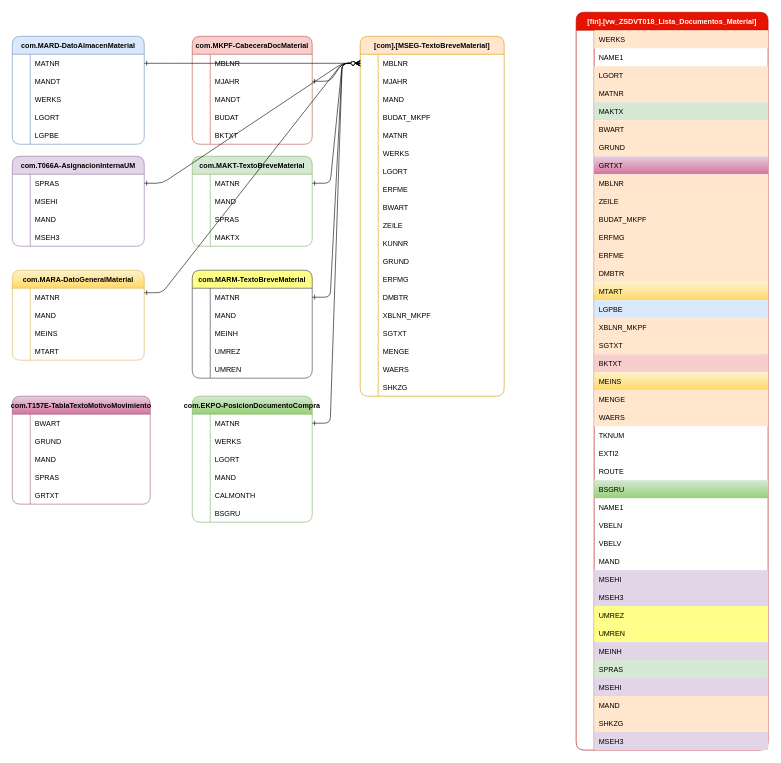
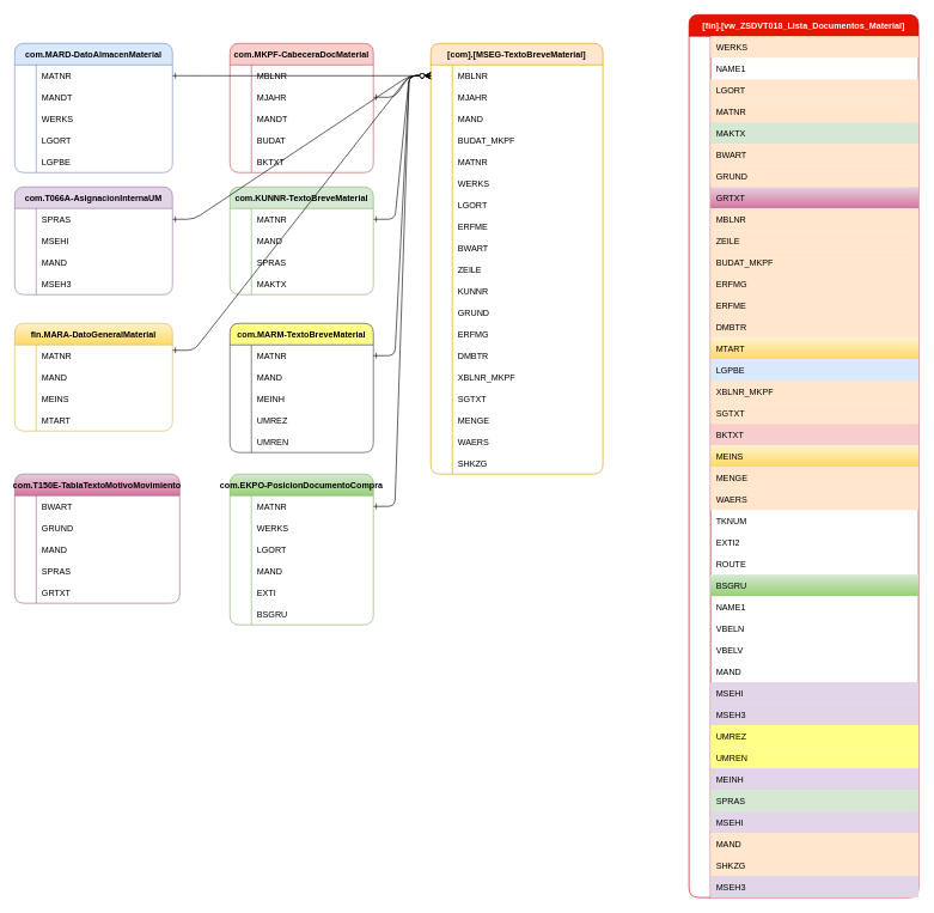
- <mxCell id="215" value="com.MAKT-TextoBreveMaterial" style="shape=table;startSize=30;container=1;collapsible=1;childLayout=tableLayout;fixedRows=1;rowLines=0;fontStyle=1;align=center;resizeLast=1;rounded=1;fillColor=#d5e8d4;strokeColor=#82b366;" vertex="1" parent="1"><mxGeometry x="320" y="260" width="200" height="150" as="geometry" /></mxCell>
+ <mxCell id="215" value="com.KUNNR-TextoBreveMaterial" style="shape=table;startSize=30;container=1;collapsible=1;childLayout=tableLayout;fixedRows=1;rowLines=0;fontStyle=1;align=center;resizeLast=1;rounded=1;fillColor=#d5e8d4;strokeColor=#82b366;" vertex="1" parent="1"><mxGeometry x="320" y="260" width="200" height="150" as="geometry" /></mxCell>
- <mxCell id="260" value="com.MARA-DatoGeneralMaterial" style="shape=table;startSize=30;container=1;collapsible=1;childLayout=tableLayout;fixedRows=1;rowLines=0;fontStyle=1;align=center;resizeLast=1;rounded=1;fillColor=#fff2cc;strokeColor=#d6b656;gradientColor=#ffd966;" vertex="1" parent="1"><mxGeometry x="20" y="450" width="220" height="150" as="geometry" /></mxCell>
+ <mxCell id="260" value="fin.MARA-DatoGeneralMaterial" style="shape=table;startSize=30;container=1;collapsible=1;childLayout=tableLayout;fixedRows=1;rowLines=0;fontStyle=1;align=center;resizeLast=1;rounded=1;fillColor=#fff2cc;strokeColor=#d6b656;gradientColor=#ffd966;" vertex="1" parent="1"><mxGeometry x="20" y="450" width="220" height="150" as="geometry" /></mxCell>
- <mxCell id="294" value="com.T157E-TablaTextoMotivoMovimiento" style="shape=table;startSize=30;container=1;collapsible=1;childLayout=tableLayout;fixedRows=1;rowLines=0;fontStyle=1;align=center;resizeLast=1;rounded=1;fillColor=#e6d0de;gradientColor=#d5739d;strokeColor=#996185;" vertex="1" parent="1"><mxGeometry x="20" y="660" width="230" height="180" as="geometry" /></mxCell>
+ <mxCell id="294" value="com.T150E-TablaTextoMotivoMovimiento" style="shape=table;startSize=30;container=1;collapsible=1;childLayout=tableLayout;fixedRows=1;rowLines=0;fontStyle=1;align=center;resizeLast=1;rounded=1;fillColor=#e6d0de;gradientColor=#d5739d;strokeColor=#996185;" vertex="1" parent="1"><mxGeometry x="20" y="660" width="230" height="180" as="geometry" /></mxCell>
- <mxCell id="289" value="CALMONTH" style="shape=partialRectangle;overflow=hidden;connectable=0;fillColor=none;align=left;strokeColor=inherit;top=0;left=0;bottom=0;right=0;spacingLeft=6;" vertex="1" parent="287"><mxGeometry x="30" width="170" height="30" as="geometry"><mxRectangle width="170" height="30" as="alternateBounds" /></mxGeometry></mxCell>
+ <mxCell id="289" value="EXTI" style="shape=partialRectangle;overflow=hidden;connectable=0;fillColor=none;align=left;strokeColor=inherit;top=0;left=0;bottom=0;right=0;spacingLeft=6;" vertex="1" parent="287"><mxGeometry x="30" width="170" height="30" as="geometry"><mxRectangle width="170" height="30" as="alternateBounds" /></mxGeometry></mxCell>
